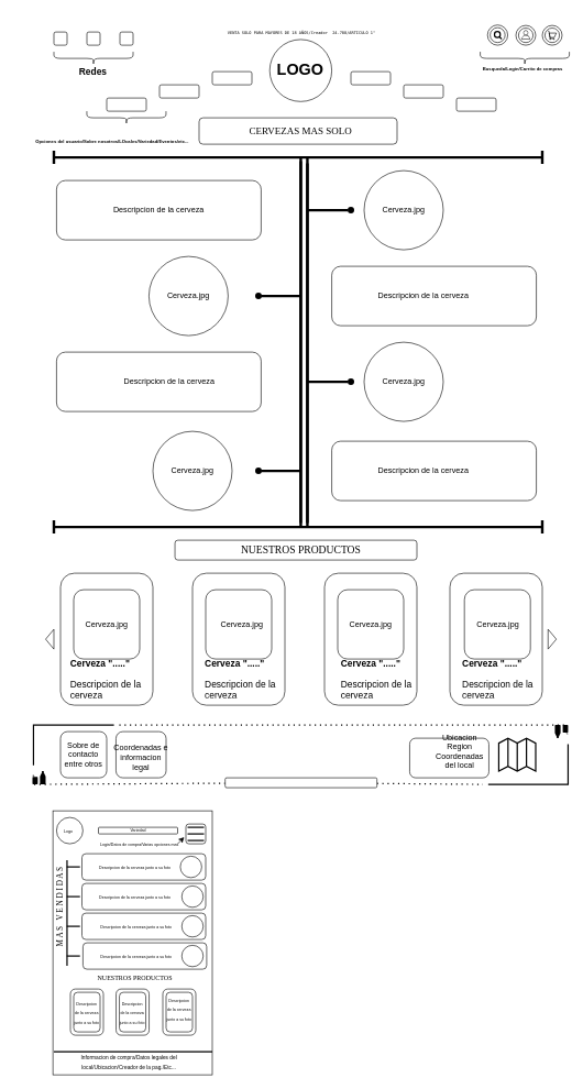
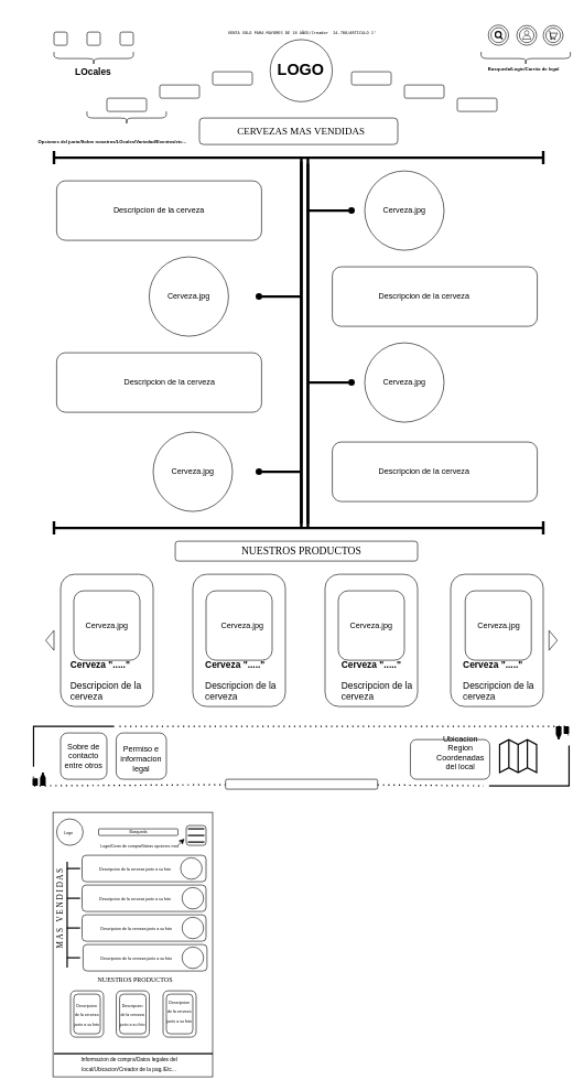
- <mxCell id="90" value="&lt;font style=&quot;font-size: 7px;&quot;&gt;Busqueda/Login/Carrito de compras&lt;/font&gt;" style="text;strokeColor=none;fillColor=none;html=1;fontSize=24;fontStyle=1;verticalAlign=middle;align=center;" vertex="1" parent="1"><mxGeometry x="731.93" y="88" width="119.07" height="20" as="geometry" /></mxCell>
+ <mxCell id="90" value="&lt;font style=&quot;font-size: 7px;&quot;&gt;Busqueda/Login/Carrito de legal&lt;/font&gt;" style="text;strokeColor=none;fillColor=none;html=1;fontSize=24;fontStyle=1;verticalAlign=middle;align=center;" vertex="1" parent="1"><mxGeometry x="731.93" y="88" width="119.07" height="20" as="geometry" /></mxCell>
- <mxCell id="88" value="&lt;font style=&quot;font-size: 14px;&quot;&gt;Redes&lt;/font&gt;" style="text;strokeColor=none;fillColor=none;html=1;fontSize=24;fontStyle=1;verticalAlign=middle;align=center;" vertex="1" parent="1"><mxGeometry x="89.51" y="86.38" width="100" height="40" as="geometry" /></mxCell>
+ <mxCell id="88" value="&lt;font style=&quot;font-size: 14px;&quot;&gt;LOcales&lt;/font&gt;" style="text;strokeColor=none;fillColor=none;html=1;fontSize=24;fontStyle=1;verticalAlign=middle;align=center;" vertex="1" parent="1"><mxGeometry x="89.51" y="86.38" width="100" height="40" as="geometry" /></mxCell>
- <mxCell id="36" value="&lt;font style=&quot;font-size: 15px;&quot; data-font-src=&quot;https://fonts.googleapis.com/css?family=IMPACT&quot; face=&quot;IMPACT&quot;&gt;CERVEZAS MAS SOLO&lt;/font&gt;" style="text;html=1;strokeColor=none;fillColor=none;align=center;verticalAlign=middle;whiteSpace=wrap;rounded=0;" vertex="1" parent="1"><mxGeometry x="305" y="178" width="300" height="40" as="geometry" /></mxCell>
+ <mxCell id="36" value="&lt;font style=&quot;font-size: 15px;&quot; data-font-src=&quot;https://fonts.googleapis.com/css?family=IMPACT&quot; face=&quot;IMPACT&quot;&gt;CERVEZAS MAS VENDIDAS&lt;/font&gt;" style="text;html=1;strokeColor=none;fillColor=none;align=center;verticalAlign=middle;whiteSpace=wrap;rounded=0;" vertex="1" parent="1"><mxGeometry x="305" y="178" width="300" height="40" as="geometry" /></mxCell>
- <mxCell id="89" value="&lt;font style=&quot;font-size: 7px;&quot;&gt;Opciones del usuario/Sobre nosotros/LOcales/Variedad/Eventos/etc...&lt;/font&gt;" style="text;strokeColor=none;fillColor=none;html=1;fontSize=24;fontStyle=1;verticalAlign=middle;align=center;" vertex="1" parent="1"><mxGeometry x="68.5" y="178" width="200" height="60" as="geometry" /></mxCell>
+ <mxCell id="89" value="&lt;font style=&quot;font-size: 7px;&quot;&gt;Opciones del junto/Sobre nosotros/LOcales/Variedad/Eventos/etc...&lt;/font&gt;" style="text;strokeColor=none;fillColor=none;html=1;fontSize=24;fontStyle=1;verticalAlign=middle;align=center;" vertex="1" parent="1"><mxGeometry x="68.5" y="178" width="200" height="60" as="geometry" /></mxCell>
- <mxCell id="70" value="Coordenadas e informacion legal" style="text;html=1;strokeColor=none;fillColor=none;align=center;verticalAlign=middle;whiteSpace=wrap;rounded=0;" vertex="1" parent="1"><mxGeometry x="170" y="1127" width="86" height="40" as="geometry" /></mxCell>
+ <mxCell id="70" value="Permiso e informacion legal" style="text;html=1;strokeColor=none;fillColor=none;align=center;verticalAlign=middle;whiteSpace=wrap;rounded=0;" vertex="1" parent="1"><mxGeometry x="170" y="1127" width="86" height="40" as="geometry" /></mxCell>
- <mxCell id="132" value="&lt;font style=&quot;font-size: 6px;&quot;&gt;Variedad&lt;/font&gt;" style="text;html=1;strokeColor=none;fillColor=none;align=center;verticalAlign=middle;whiteSpace=wrap;rounded=0;" vertex="1" parent="1"><mxGeometry x="189.51" y="1243" width="37.5" height="25" as="geometry" /></mxCell>
+ <mxCell id="132" value="&lt;font style=&quot;font-size: 6px;&quot;&gt;Busqueda&lt;/font&gt;" style="text;html=1;strokeColor=none;fillColor=none;align=center;verticalAlign=middle;whiteSpace=wrap;rounded=0;" vertex="1" parent="1"><mxGeometry x="189.51" y="1243" width="37.5" height="25" as="geometry" /></mxCell>
- <mxCell id="133" value="&lt;font style=&quot;font-size: 6px;&quot;&gt;Login/Datos de compra/Varias opciones mas&lt;/font&gt;" style="text;html=1;strokeColor=none;fillColor=none;align=center;verticalAlign=middle;whiteSpace=wrap;rounded=0;" vertex="1" parent="1"><mxGeometry x="141" y="1263" width="140" height="30" as="geometry" /></mxCell>
+ <mxCell id="133" value="&lt;font style=&quot;font-size: 6px;&quot;&gt;Login/Carro de compra/Varias opciones mas&lt;/font&gt;" style="text;html=1;strokeColor=none;fillColor=none;align=center;verticalAlign=middle;whiteSpace=wrap;rounded=0;" vertex="1" parent="1"><mxGeometry x="141" y="1263" width="140" height="30" as="geometry" /></mxCell>
